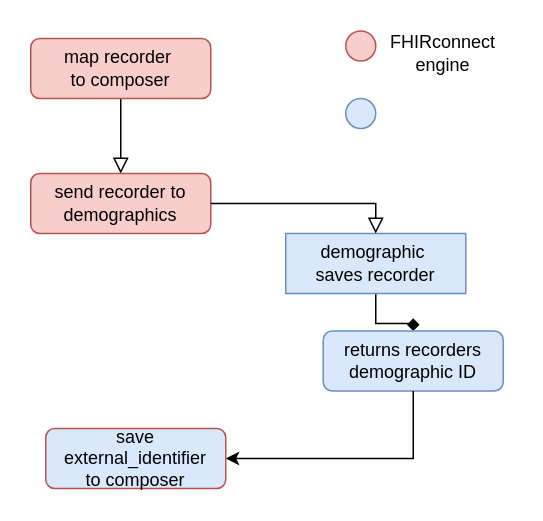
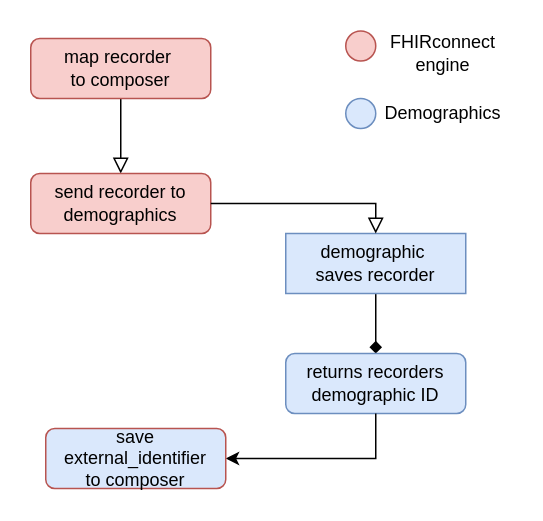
+ <mxCell id="14" value="Demographics" style="text;html=1;align=center;verticalAlign=middle;whiteSpace=wrap;rounded=0;" parent="1" vertex="1"><mxGeometry x="250" y="60" width="90" height="30" as="geometry" /></mxCell>
- <mxCell id="7" value="returns recorders&lt;br&gt;demographic ID" style="rounded=1;whiteSpace=wrap;html=1;fontSize=12;glass=0;strokeWidth=1;shadow=0;fillColor=#dae8fc;strokeColor=#6c8ebf;" parent="1" vertex="1"><mxGeometry x="215" y="220" width="120" height="40" as="geometry" /></mxCell>
+ <mxCell id="7" value="returns recorders&lt;br&gt;demographic ID" style="rounded=1;whiteSpace=wrap;html=1;fontSize=12;glass=0;strokeWidth=1;shadow=0;fillColor=#dae8fc;strokeColor=#6c8ebf;" parent="1" vertex="1"><mxGeometry x="190" y="235" width="120" height="40" as="geometry" /></mxCell>
